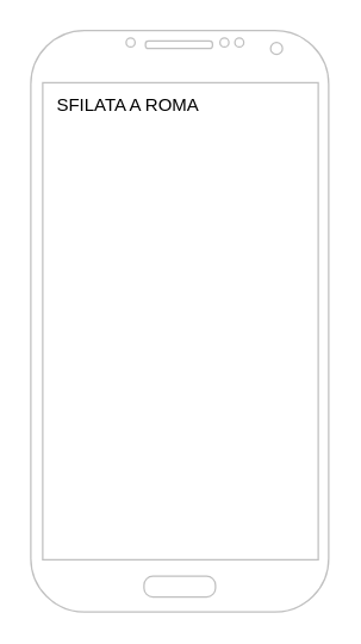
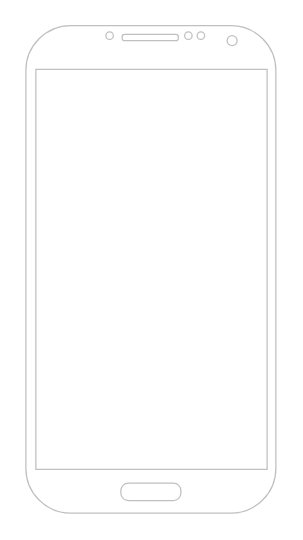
- <mxCell id="3" value="SFILATA A ROMA" style="text;html=1;align=center;verticalAlign=middle;resizable=0;points=[];autosize=1;" vertex="1" parent="1"><mxGeometry x="30" y="60" width="110" height="20" as="geometry" /></mxCell>
